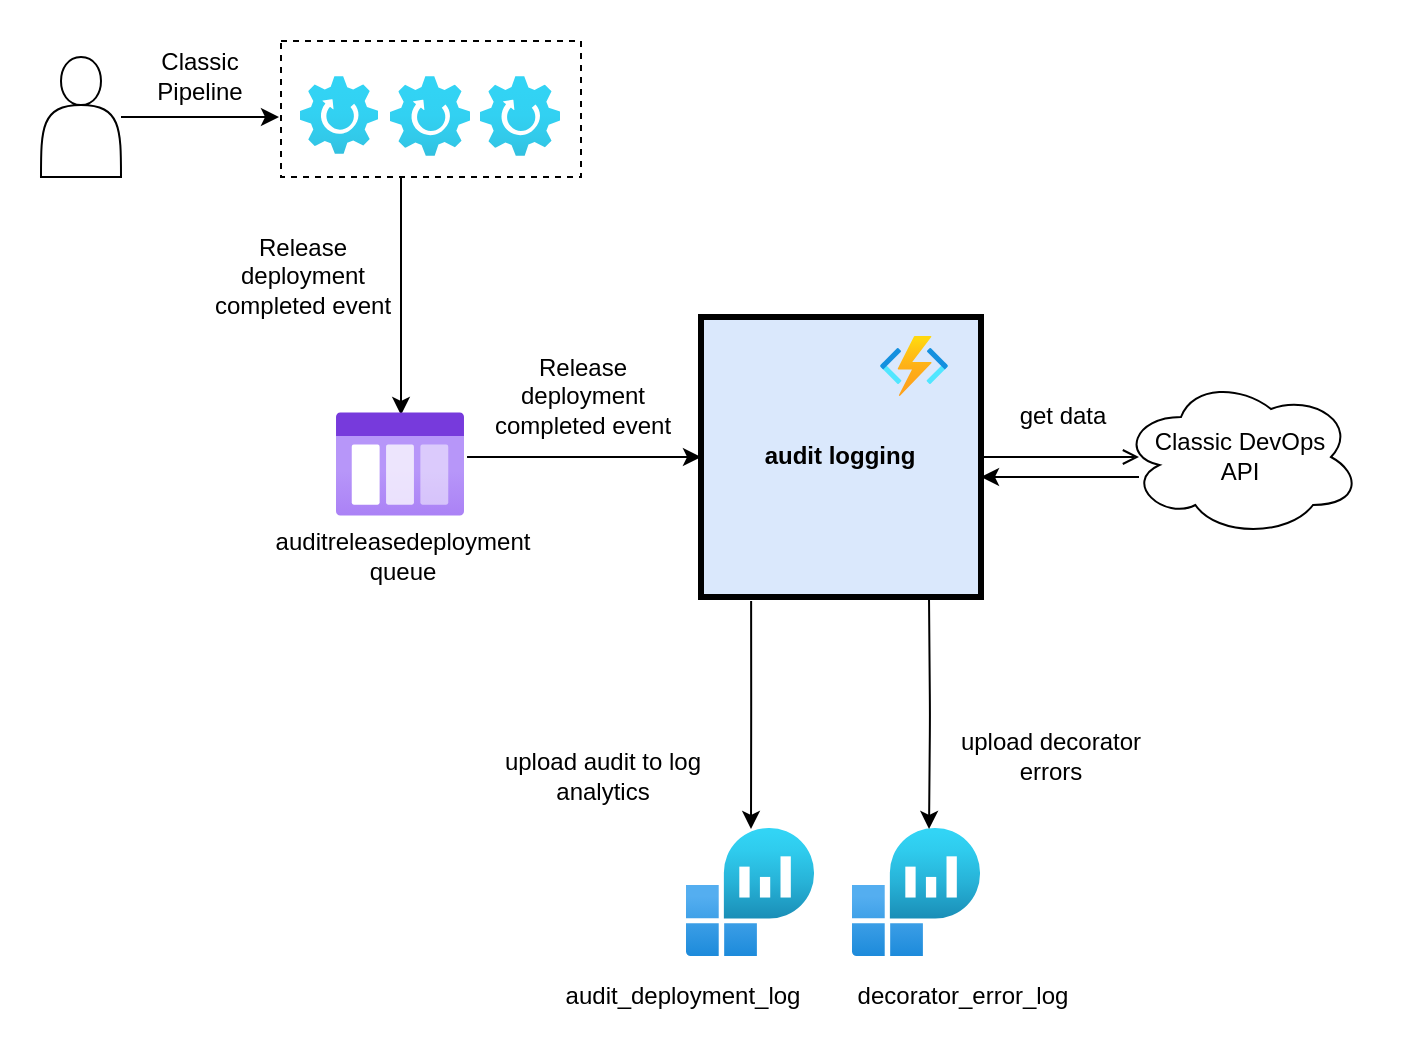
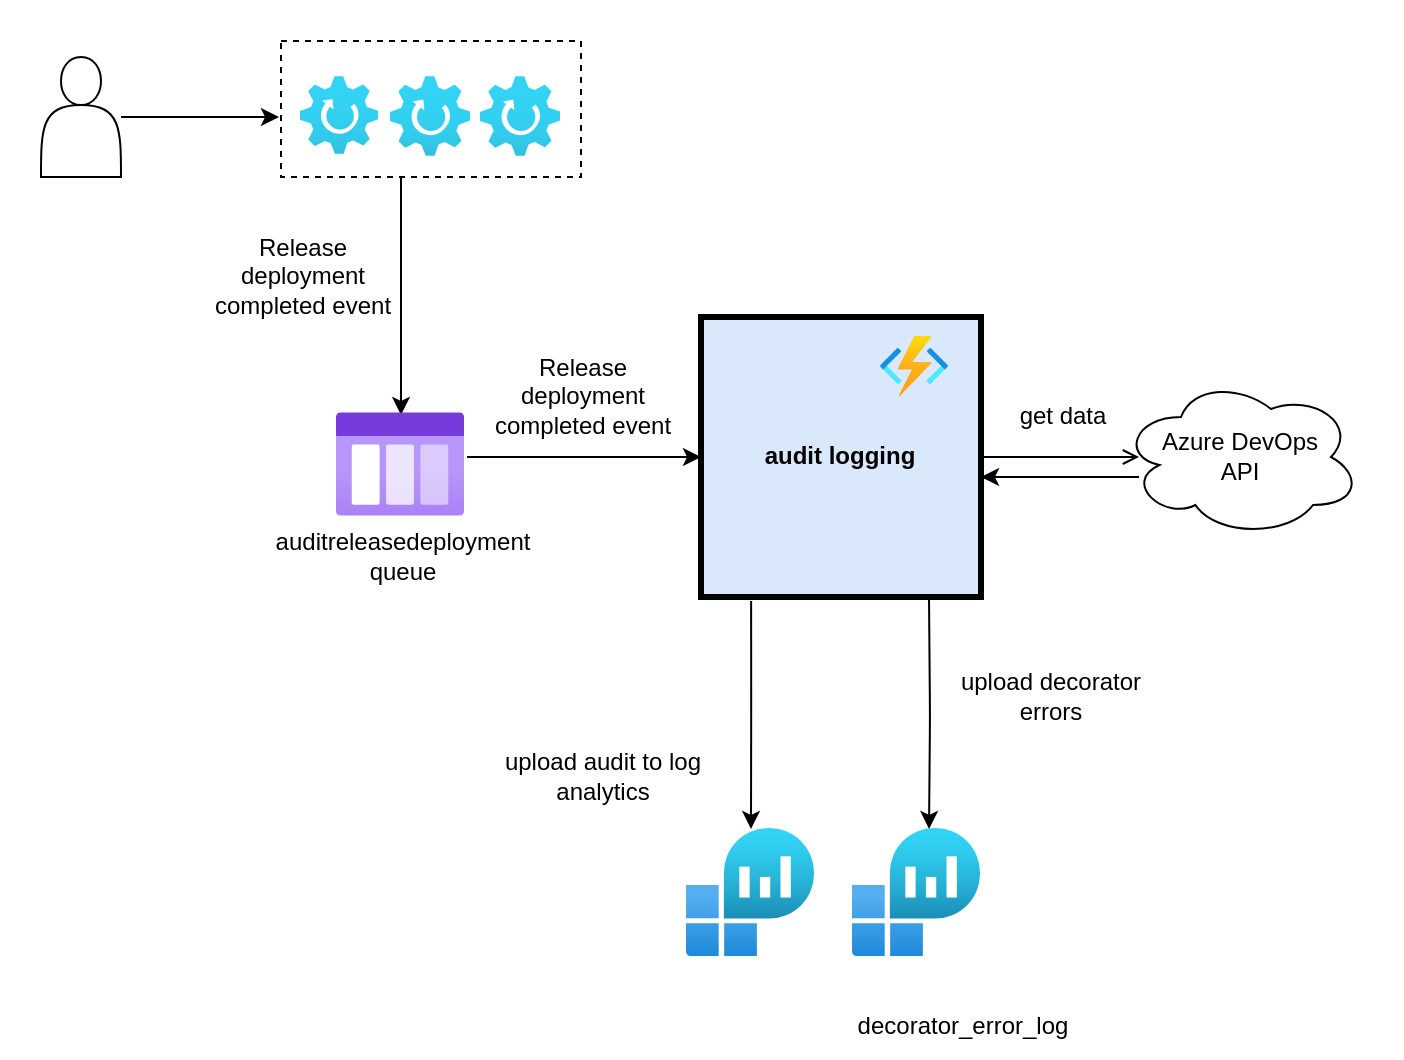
- <mxCell id="11" value="Classic&lt;br&gt;Pipeline" style="text;html=1;strokeColor=none;fillColor=none;align=center;verticalAlign=middle;whiteSpace=wrap;dashed=1;" parent="1" vertex="1"><mxGeometry x="80" y="20" width="40" height="35" as="geometry" /></mxCell>
- <mxCell id="10" value="Classic DevOps&lt;br&gt;API" style="ellipse;shape=cloud;whiteSpace=wrap;html=1;strokeWidth=1;" parent="1" vertex="1"><mxGeometry x="560" y="188" width="120" height="80" as="geometry" /></mxCell>
+ <mxCell id="10" value="Azure DevOps&lt;br&gt;API" style="ellipse;shape=cloud;whiteSpace=wrap;html=1;strokeWidth=1;" parent="1" vertex="1"><mxGeometry x="560" y="188" width="120" height="80" as="geometry" /></mxCell>
- <mxCell id="30" value="upload decorator errors" style="text;html=1;strokeColor=none;fillColor=none;align=center;verticalAlign=middle;whiteSpace=wrap;" vertex="1" parent="1"><mxGeometry x="474" y="368" width="103" height="20" as="geometry" /></mxCell>
+ <mxCell id="30" value="upload decorator errors" style="text;html=1;strokeColor=none;fillColor=none;align=center;verticalAlign=middle;whiteSpace=wrap;" vertex="1" parent="1"><mxGeometry x="474" y="338" width="103" height="20" as="geometry" /></mxCell>
- <mxCell id="18" value="audit_deployment_log" style="text;html=1;strokeColor=none;fillColor=none;align=center;verticalAlign=middle;whiteSpace=wrap;" parent="1" vertex="1"><mxGeometry x="290" y="488" width="103" height="20" as="geometry" /></mxCell>
- <mxCell id="29" value="decorator_error_log" style="text;html=1;strokeColor=none;fillColor=none;align=center;verticalAlign=middle;whiteSpace=wrap;" vertex="1" parent="1"><mxGeometry x="430" y="488" width="103" height="20" as="geometry" /></mxCell>
+ <mxCell id="29" value="decorator_error_log" style="text;html=1;strokeColor=none;fillColor=none;align=center;verticalAlign=middle;whiteSpace=wrap;" vertex="1" parent="1"><mxGeometry x="430" y="503" width="103" height="20" as="geometry" /></mxCell>
